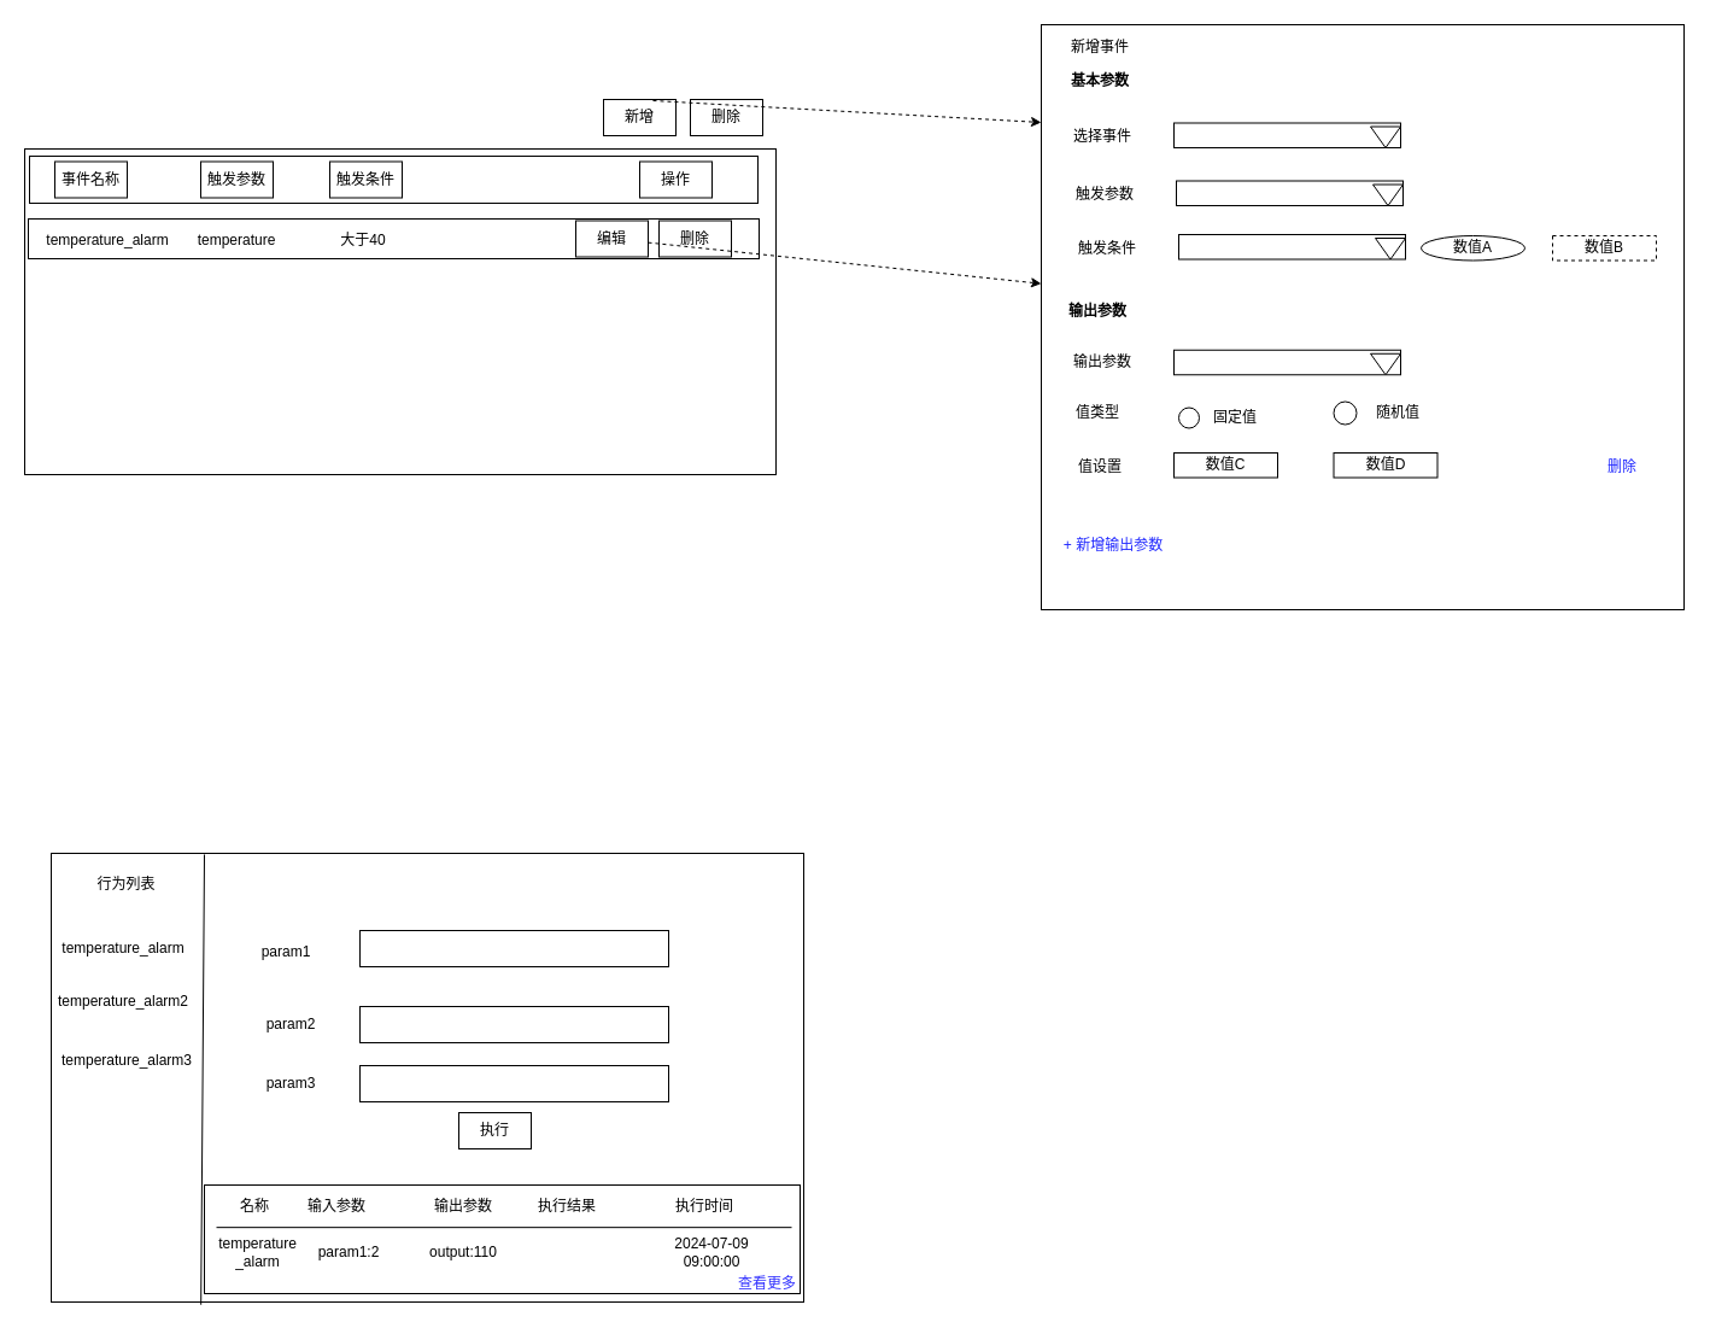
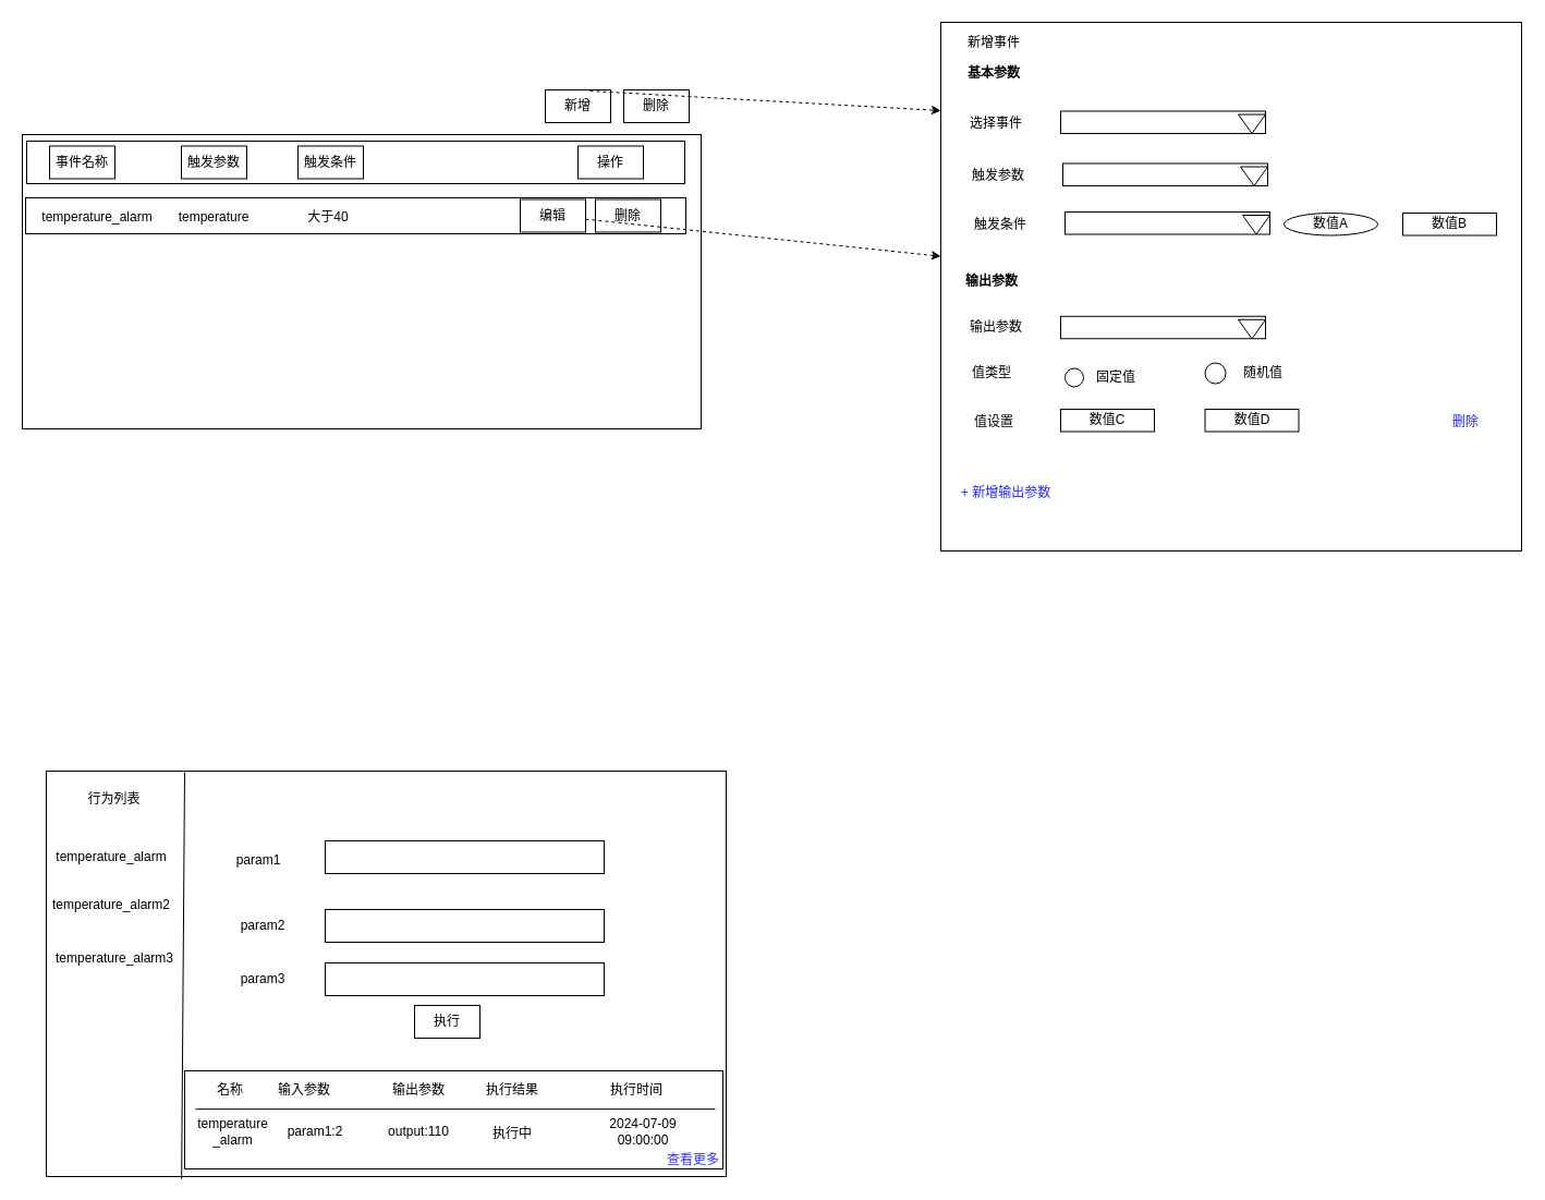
- <mxCell id="30" value="数值B" style="rounded=0;whiteSpace=wrap;html=1;dashed=1;" parent="1" vertex="1"><mxGeometry x="1287" y="195" width="86" height="20.5" as="geometry" /></mxCell>
+ <mxCell id="30" value="数值B" style="rounded=0;whiteSpace=wrap;html=1;" parent="1" vertex="1"><mxGeometry x="1287" y="195" width="86" height="20.5" as="geometry" /></mxCell>
+ <mxCell id="68" value="执行中" style="text;html=1;align=center;verticalAlign=middle;whiteSpace=wrap;rounded=0;" parent="1" vertex="1"><mxGeometry x="440" y="1025" width="60" height="30" as="geometry" /></mxCell>
